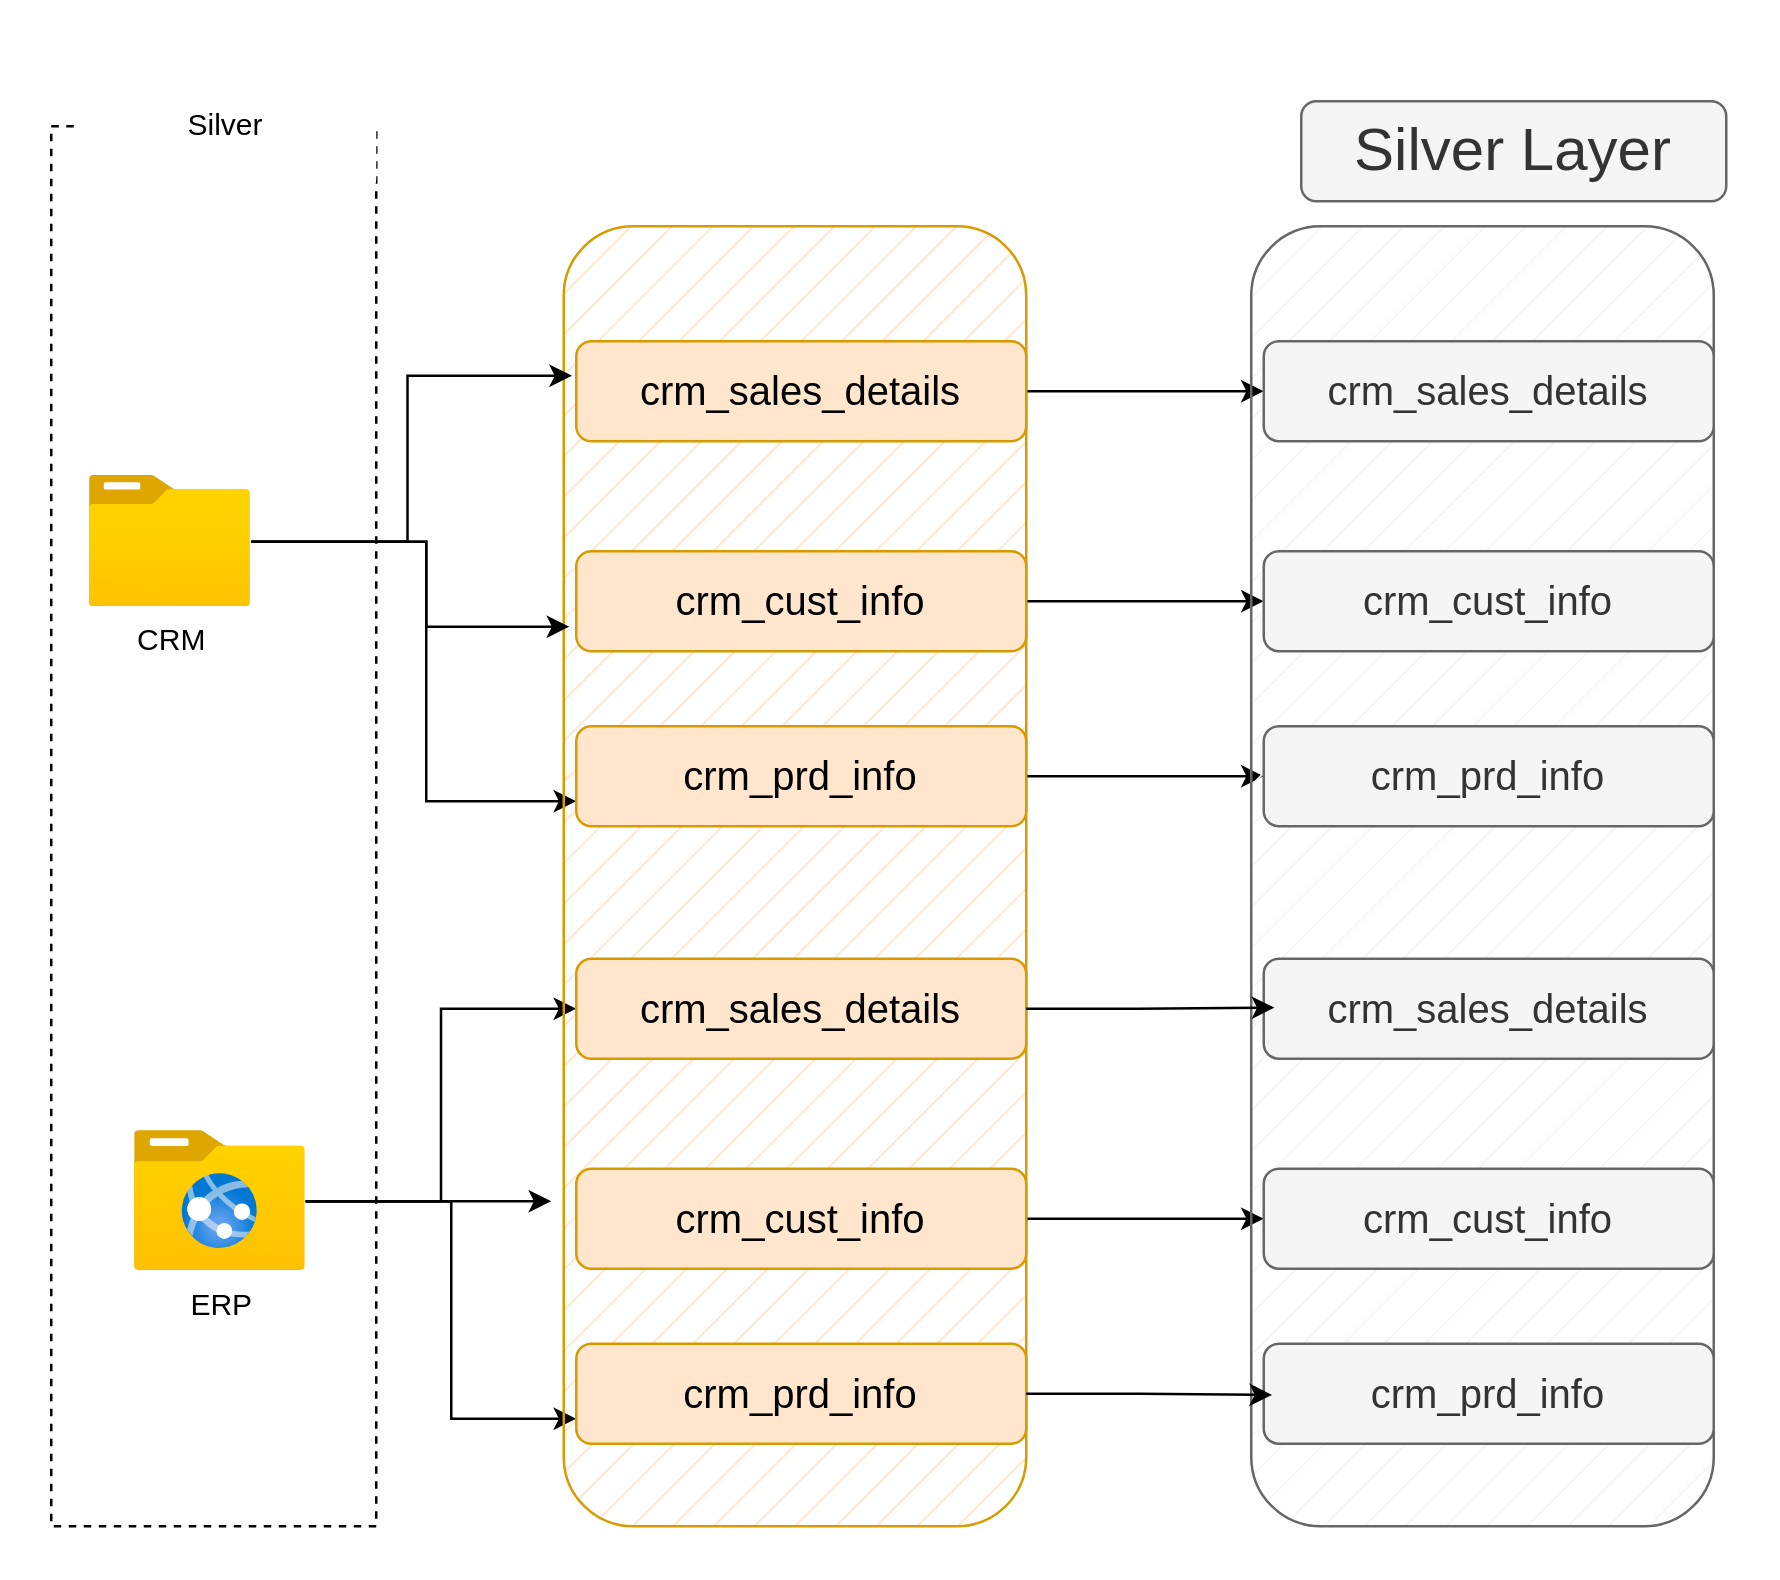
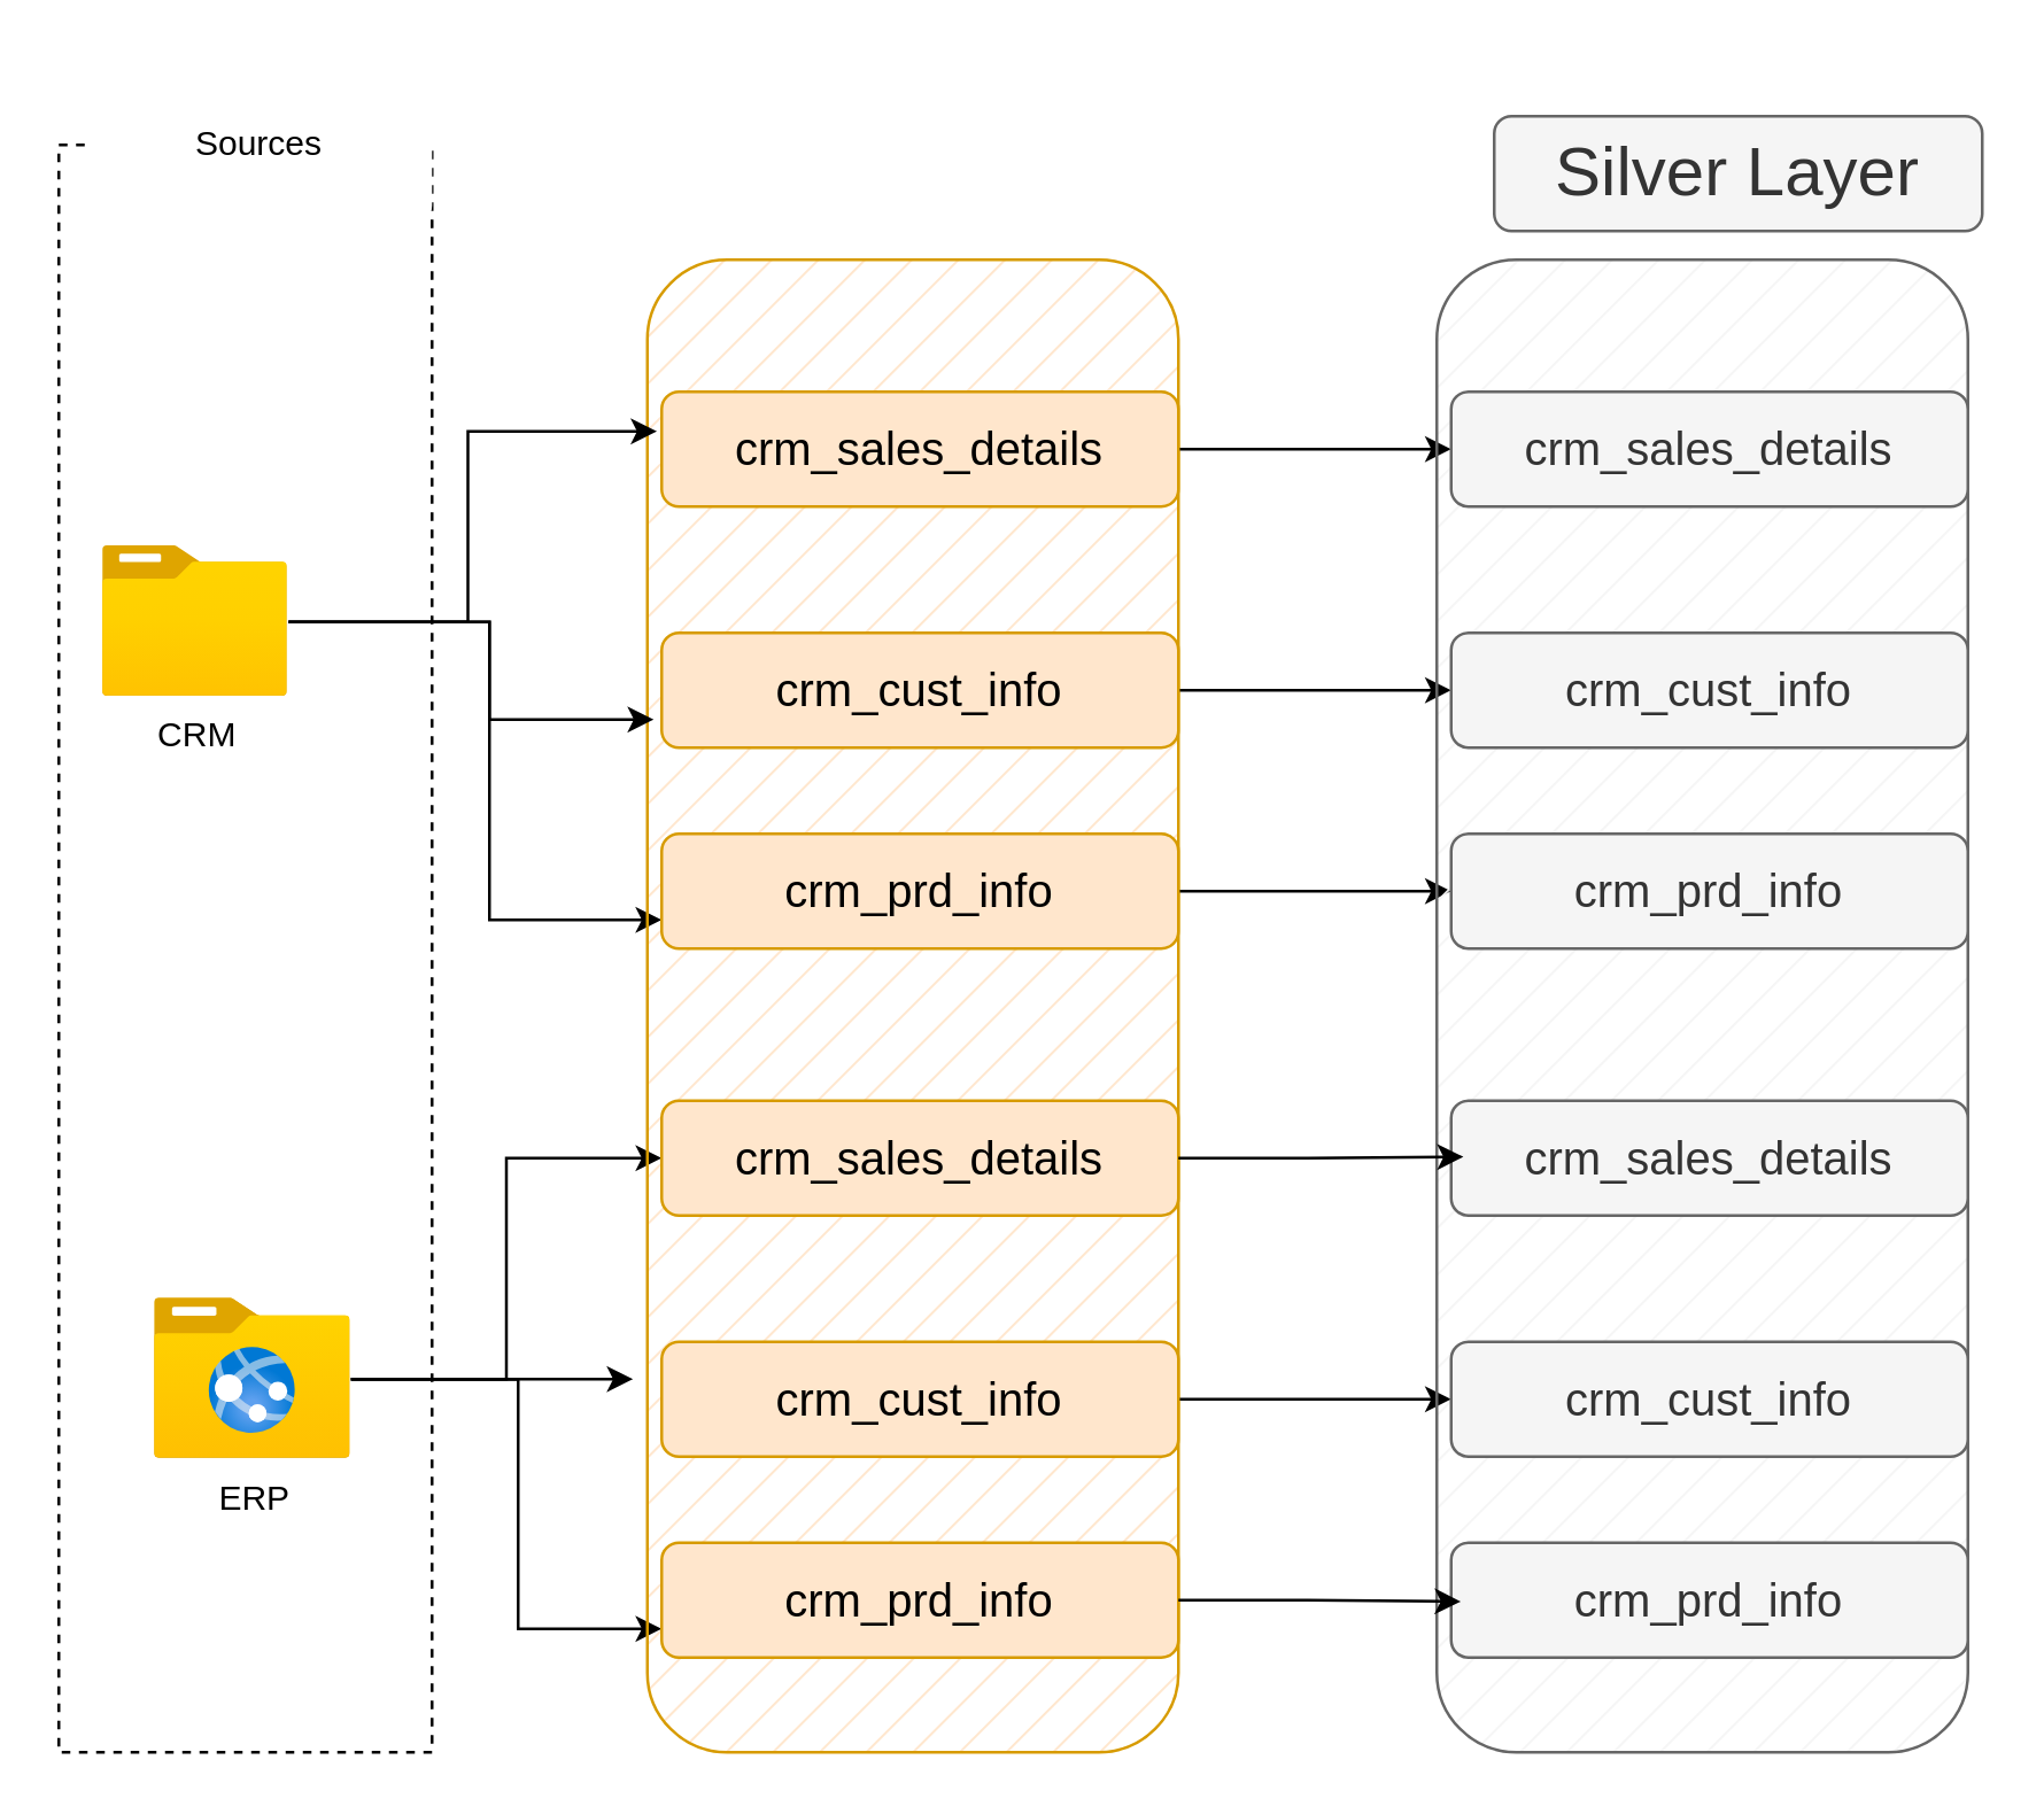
- <mxCell id="3" value="Silver" style="rounded=1;whiteSpace=wrap;html=1;fillColor=default;strokeColor=none;" parent="1" vertex="1"><mxGeometry x="30" y="20" width="120" height="60" as="geometry" /></mxCell>
+ <mxCell id="3" value="Sources" style="rounded=1;whiteSpace=wrap;html=1;fillColor=default;strokeColor=none;" parent="1" vertex="1"><mxGeometry x="30" y="20" width="120" height="60" as="geometry" /></mxCell>
